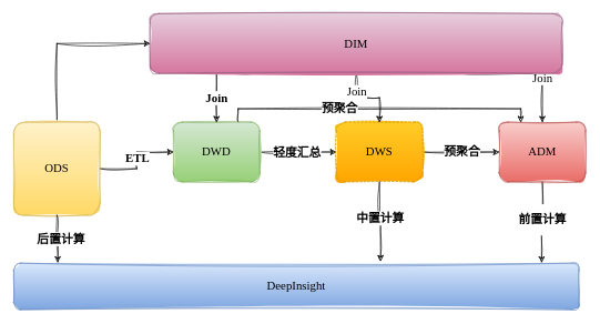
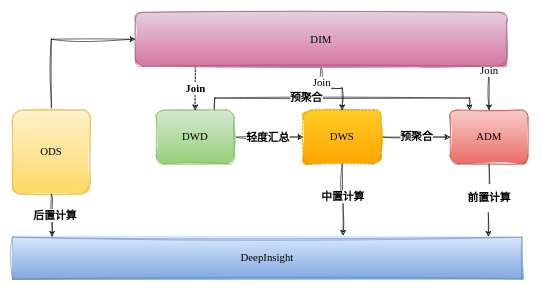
- <mxCell id="21" style="edgeStyle=orthogonalEdgeStyle;rounded=0;sketch=1;hachureGap=4;jiggle=2;curveFitting=1;orthogonalLoop=1;jettySize=auto;html=1;exitX=0.25;exitY=1;exitDx=0;exitDy=0;entryX=0.5;entryY=0;entryDx=0;entryDy=0;fontFamily=Architects Daughter;fontSource=https%3A%2F%2Ffonts.googleapis.com%2Fcss%3Ffamily%3DArchitects%2BDaughter;" edge="1" parent="1" source="23" target="10"><mxGeometry relative="1" as="geometry"><Array as="points"><mxPoint x="325" y="110" /></Array></mxGeometry></mxCell>
+ <mxCell id="21" style="edgeStyle=orthogonalEdgeStyle;rounded=0;sketch=1;hachureGap=4;jiggle=2;curveFitting=1;orthogonalLoop=1;jettySize=auto;html=1;exitX=0.25;exitY=1;exitDx=0;exitDy=0;entryX=0.5;entryY=0;entryDx=0;entryDy=0;fontFamily=Architects Daughter;fontSource=https%3A%2F%2Ffonts.googleapis.com%2Fcss%3Ffamily%3DArchitects%2BDaughter;dashed=1;" edge="1" parent="1" source="23" target="10"><mxGeometry relative="1" as="geometry"><Array as="points"><mxPoint x="325" y="110" /></Array></mxGeometry></mxCell>
- <mxCell id="3" style="edgeStyle=orthogonalEdgeStyle;rounded=0;sketch=1;hachureGap=4;jiggle=2;curveFitting=1;orthogonalLoop=1;jettySize=auto;html=1;exitX=1;exitY=0.5;exitDx=0;exitDy=0;entryX=0;entryY=0.5;entryDx=0;entryDy=0;fontFamily=Architects Daughter;fontSource=https%3A%2F%2Ffonts.googleapis.com%2Fcss%3Ffamily%3DArchitects%2BDaughter;" edge="1" parent="1" source="5" target="10"><mxGeometry relative="1" as="geometry" /></mxCell>
- <mxCell id="4" value="&lt;font style=&quot;font-size: 18px;&quot;&gt;&lt;b&gt;ETL&lt;/b&gt;&lt;/font&gt;" style="edgeLabel;html=1;align=center;verticalAlign=middle;resizable=0;points=[];sketch=1;hachureGap=4;jiggle=2;curveFitting=1;fontFamily=Architects Daughter;fontSource=https%3A%2F%2Ffonts.googleapis.com%2Fcss%3Ffamily%3DArchitects%2BDaughter;" vertex="1" connectable="0" parent="3"><mxGeometry x="0.054" relative="1" as="geometry"><mxPoint as="offset" /></mxGeometry></mxCell>
- <mxCell id="24" value="&lt;div&gt;&lt;span style=&quot;font-size: 18px;&quot;&gt;DeepInsight&lt;/span&gt;&lt;/div&gt;" style="rounded=1;whiteSpace=wrap;html=1;sketch=1;hachureGap=4;jiggle=2;curveFitting=1;fontFamily=Architects Daughter;fontSource=https%3A%2F%2Ffonts.googleapis.com%2Fcss%3Ffamily%3DArchitects%2BDaughter;fillColor=#dae8fc;strokeColor=#6c8ebf;gradientColor=#7ea6e0;" vertex="1" parent="1"><mxGeometry x="20" y="395" width="850" height="70" as="geometry" /></mxCell>
+ <mxCell id="24" value="&lt;div&gt;&lt;span style=&quot;font-size: 18px;&quot;&gt;DeepInsight&lt;/span&gt;&lt;/div&gt;" style="whiteSpace=wrap;html=1;sketch=1;hachureGap=4;jiggle=2;curveFitting=1;fontFamily=Architects Daughter;fontSource=https%3A%2F%2Ffonts.googleapis.com%2Fcss%3Ffamily%3DArchitects%2BDaughter;fillColor=#dae8fc;strokeColor=#6c8ebf;gradientColor=#7ea6e0;rounded=0;" vertex="1" parent="1"><mxGeometry x="20" y="395" width="850" height="70" as="geometry" /></mxCell>
